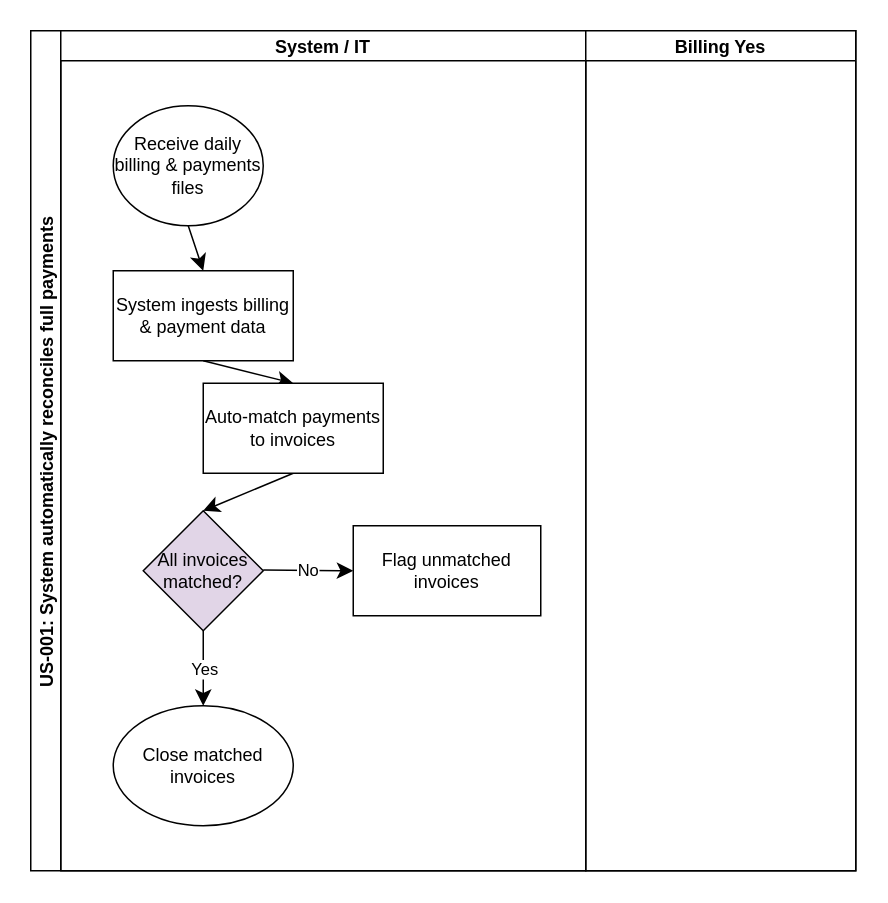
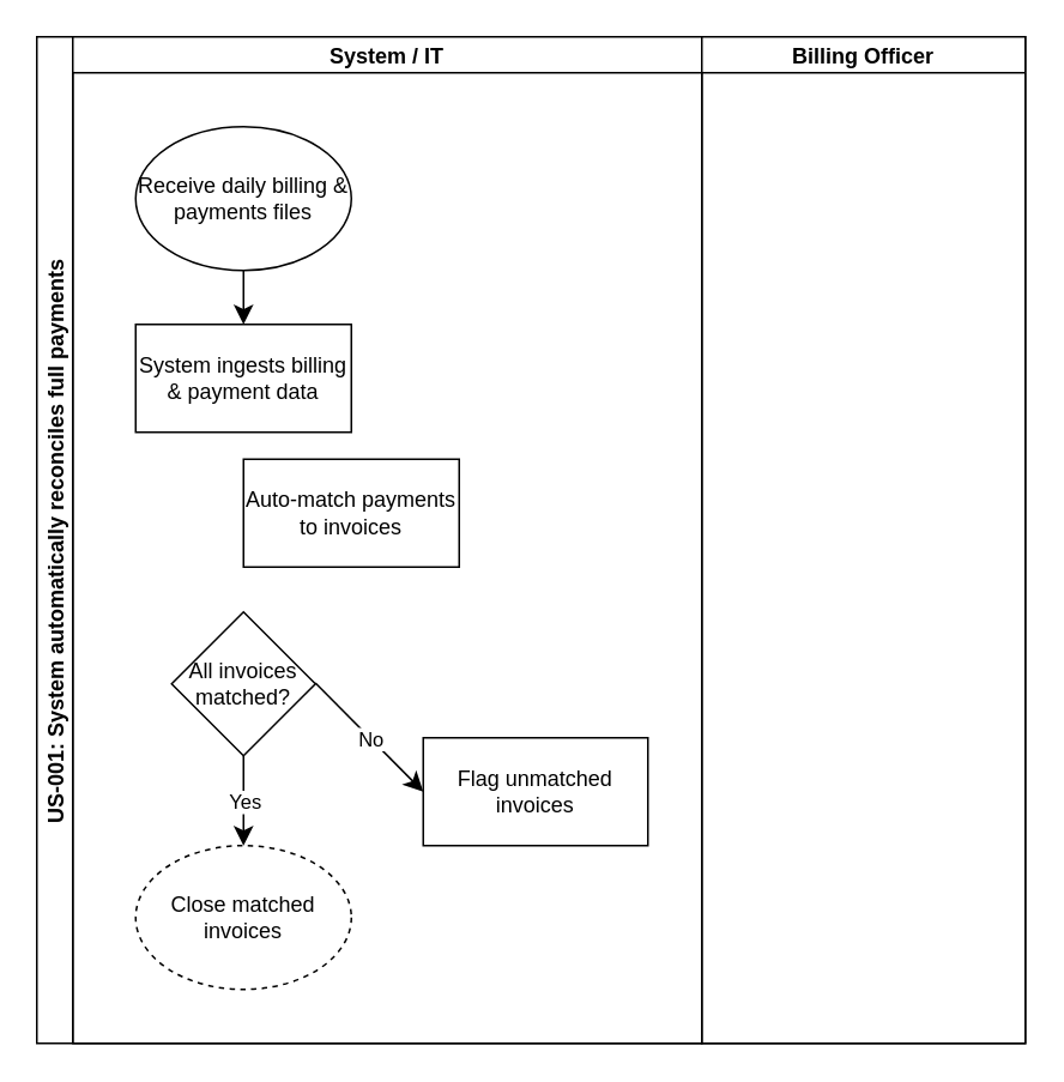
- <mxCell id="17" value="Billing Yes" style="swimlane;startSize=20;" parent="2" vertex="1"><mxGeometry x="370" width="180" height="560" as="geometry" /></mxCell>
+ <mxCell id="17" value="Billing Officer" style="swimlane;startSize=20;" parent="2" vertex="1"><mxGeometry x="370" width="180" height="560" as="geometry" /></mxCell>
- <mxCell id="5" value="Receive daily billing &amp;amp; payments files" style="ellipse;whiteSpace=wrap;html=1;" parent="3" vertex="1"><mxGeometry x="35" y="50" width="100" height="80" as="geometry" /></mxCell>
+ <mxCell id="5" value="Receive daily billing &amp;amp; payments files" style="ellipse;whiteSpace=wrap;html=1;" parent="3" vertex="1"><mxGeometry x="35" y="50" width="120" height="80" as="geometry" /></mxCell>
- <mxCell id="6" style="edgeStyle=none;curved=1;rounded=0;orthogonalLoop=1;jettySize=auto;html=1;exitX=0.5;exitY=1;exitDx=0;exitDy=0;entryX=0.5;entryY=0;entryDx=0;entryDy=0;fontSize=12;startSize=8;endSize=8;" parent="3" source="7" target="9" edge="1"><mxGeometry relative="1" as="geometry" /></mxCell>
- <mxCell id="8" style="edgeStyle=none;curved=1;rounded=0;orthogonalLoop=1;jettySize=auto;html=1;exitX=0.5;exitY=1;exitDx=0;exitDy=0;entryX=0.5;entryY=0;entryDx=0;entryDy=0;fontSize=12;startSize=8;endSize=8;" parent="3" source="9" target="10" edge="1"><mxGeometry relative="1" as="geometry" /></mxCell>
- <mxCell id="10" value="All invoices matched?" style="rhombus;whiteSpace=wrap;html=1;fillColor=#e1d5e7;" parent="3" vertex="1"><mxGeometry x="55" y="320" width="80" height="80" as="geometry" /></mxCell>
+ <mxCell id="10" value="All invoices matched?" style="rhombus;whiteSpace=wrap;html=1;" parent="3" vertex="1"><mxGeometry x="55" y="320" width="80" height="80" as="geometry" /></mxCell>
- <mxCell id="12" value="Flag unmatched invoices" style="rounded=0;whiteSpace=wrap;html=1;" parent="3" vertex="1"><mxGeometry x="195" y="330" width="125" height="60" as="geometry" /></mxCell>
+ <mxCell id="12" value="Flag unmatched invoices" style="rounded=0;whiteSpace=wrap;html=1;" parent="3" vertex="1"><mxGeometry x="195" y="390" width="125" height="60" as="geometry" /></mxCell>
- <mxCell id="11" value="Close matched invoices" style="ellipse;whiteSpace=wrap;html=1;" parent="3" vertex="1"><mxGeometry x="35" y="450" width="120" height="80" as="geometry" /></mxCell>
+ <mxCell id="11" value="Close matched invoices" style="ellipse;whiteSpace=wrap;html=1;dashed=1;" parent="3" vertex="1"><mxGeometry x="35" y="450" width="120" height="80" as="geometry" /></mxCell>
